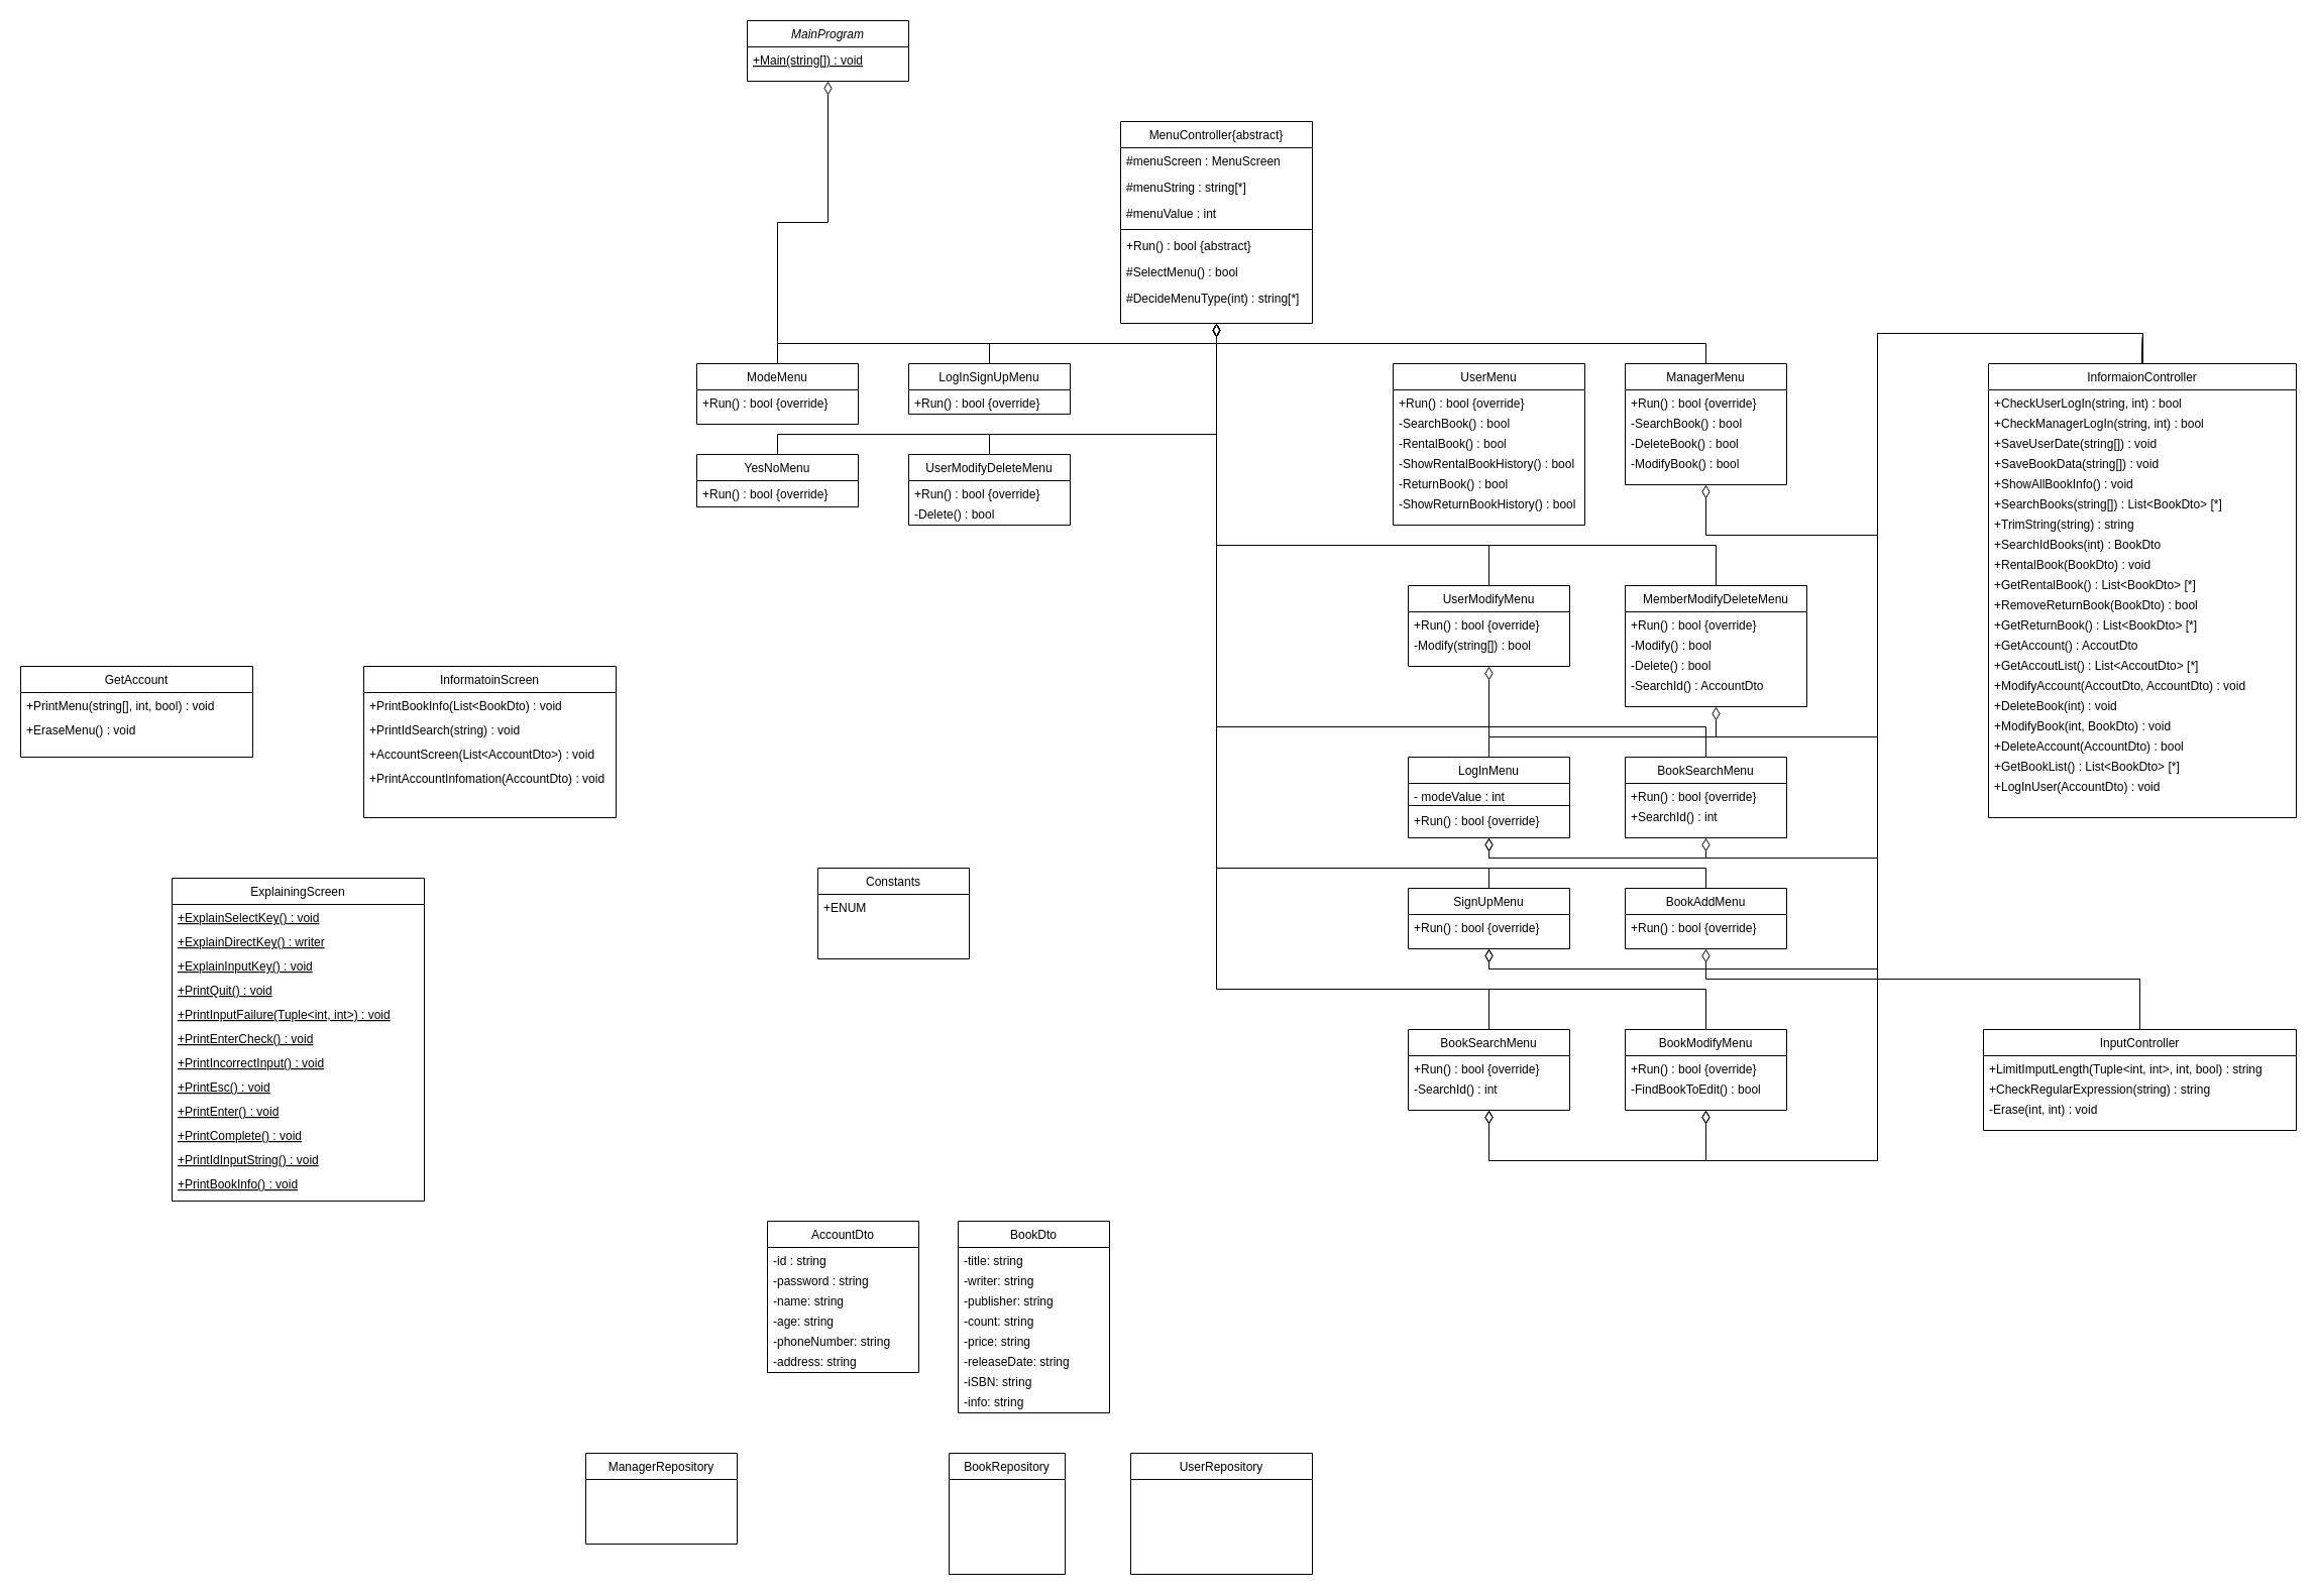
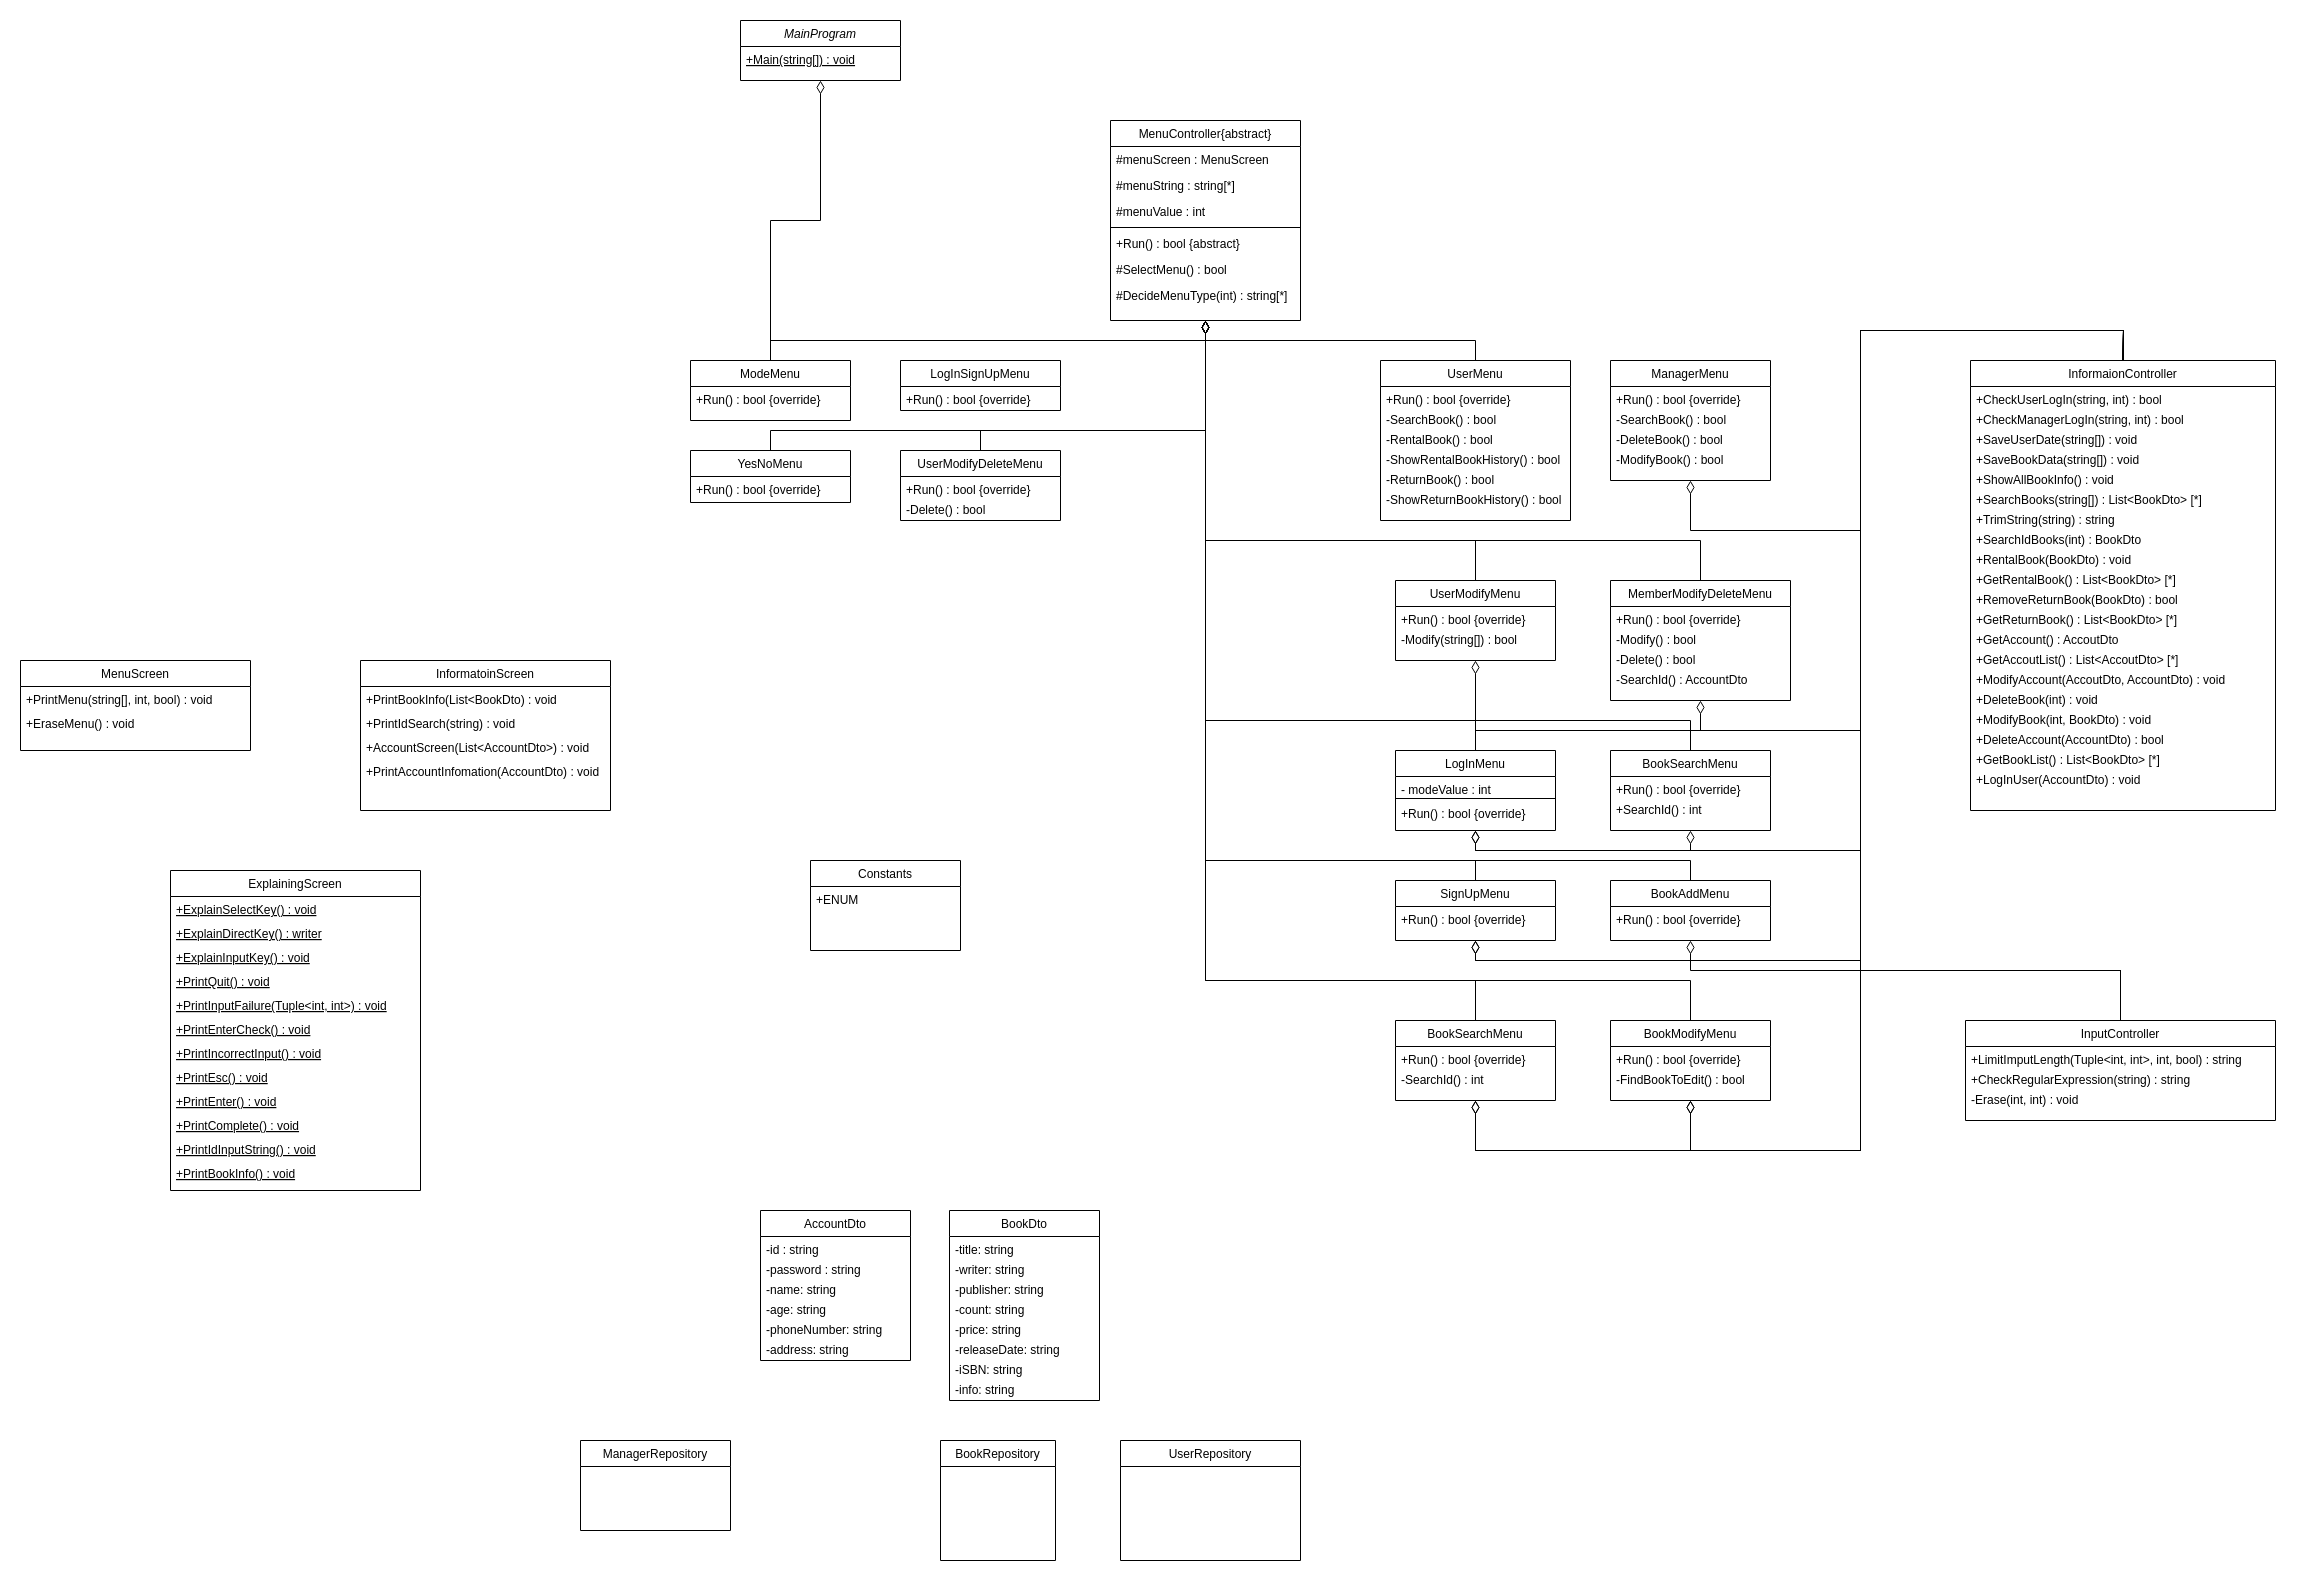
- <mxCell id="63" value="" style="endArrow=diamondThin;html=1;rounded=0;endFill=0;endSize=11;entryX=0.5;entryY=1;entryDx=0;entryDy=0;exitX=0.5;exitY=0;exitDx=0;exitDy=0;" parent="1" source="22" target="6" edge="1"><mxGeometry width="50" height="50" relative="1" as="geometry"><mxPoint x="1485" y="370" as="sourcePoint" /><mxPoint x="1215" y="330" as="targetPoint" /><Array as="points"><mxPoint x="1690" y="340" /><mxPoint x="1205" y="340" /></Array></mxGeometry></mxCell>
- <mxCell id="52" value="" style="endArrow=diamondThin;html=1;rounded=0;entryX=0.5;entryY=1;entryDx=0;entryDy=0;endFill=0;endSize=11;exitX=0.5;exitY=0;exitDx=0;exitDy=0;" parent="1" source="20" target="6" edge="1"><mxGeometry width="50" height="50" relative="1" as="geometry"><mxPoint x="780" y="370" as="sourcePoint" /><mxPoint x="1215" y="330" as="targetPoint" /><Array as="points"><mxPoint x="980" y="340" /><mxPoint x="1205" y="340" /></Array></mxGeometry></mxCell>
+ <mxCell id="62" value="" style="endArrow=diamondThin;html=1;rounded=0;endFill=0;endSize=11;entryX=0.5;entryY=1;entryDx=0;entryDy=0;exitX=0.5;exitY=0;exitDx=0;exitDy=0;" parent="1" source="27" target="6" edge="1"><mxGeometry width="50" height="50" relative="1" as="geometry"><mxPoint x="1290" y="420" as="sourcePoint" /><mxPoint x="1215" y="330" as="targetPoint" /><Array as="points"><mxPoint x="1475" y="340" /><mxPoint x="1205" y="340" /></Array></mxGeometry></mxCell>
- <mxCell id="111" value="GetAccount" style="swimlane;fontStyle=0;align=center;verticalAlign=top;childLayout=stackLayout;horizontal=1;startSize=26;horizontalStack=0;resizeParent=1;resizeLast=0;collapsible=1;marginBottom=0;rounded=0;shadow=0;strokeWidth=1;" vertex="1" parent="1"><mxGeometry x="20" y="660" width="230" height="90" as="geometry"><mxRectangle x="550" y="140" width="160" height="26" as="alternateBounds" /></mxGeometry></mxCell>
+ <mxCell id="111" value="MenuScreen" style="swimlane;fontStyle=0;align=center;verticalAlign=top;childLayout=stackLayout;horizontal=1;startSize=26;horizontalStack=0;resizeParent=1;resizeLast=0;collapsible=1;marginBottom=0;rounded=0;shadow=0;strokeWidth=1;" vertex="1" parent="1"><mxGeometry x="20" y="660" width="230" height="90" as="geometry"><mxRectangle x="550" y="140" width="160" height="26" as="alternateBounds" /></mxGeometry></mxCell>
